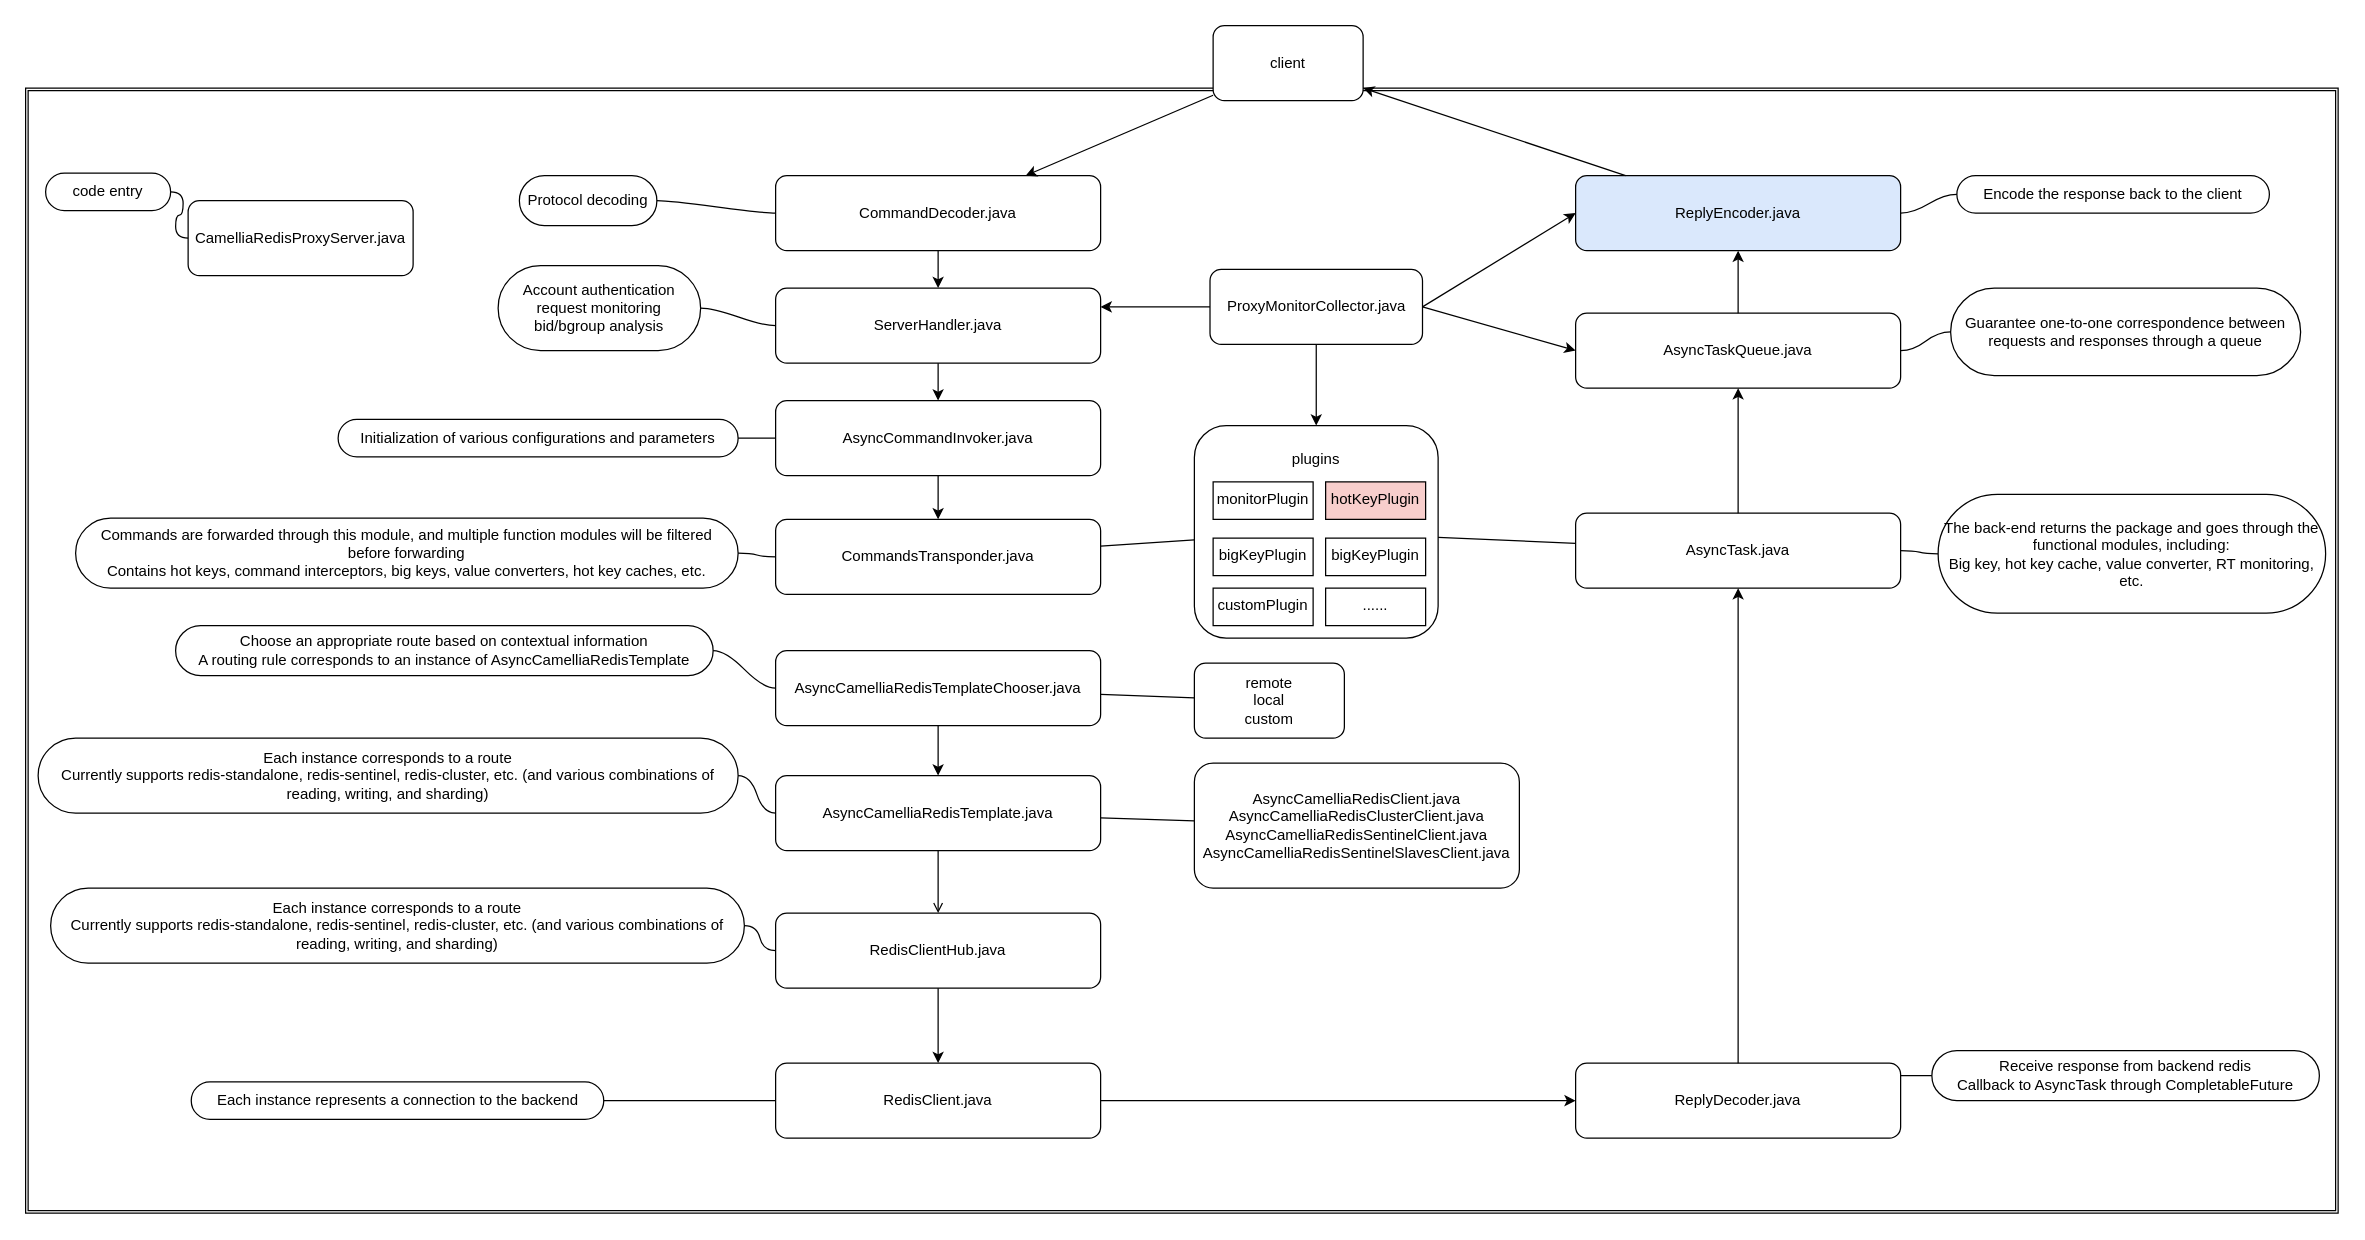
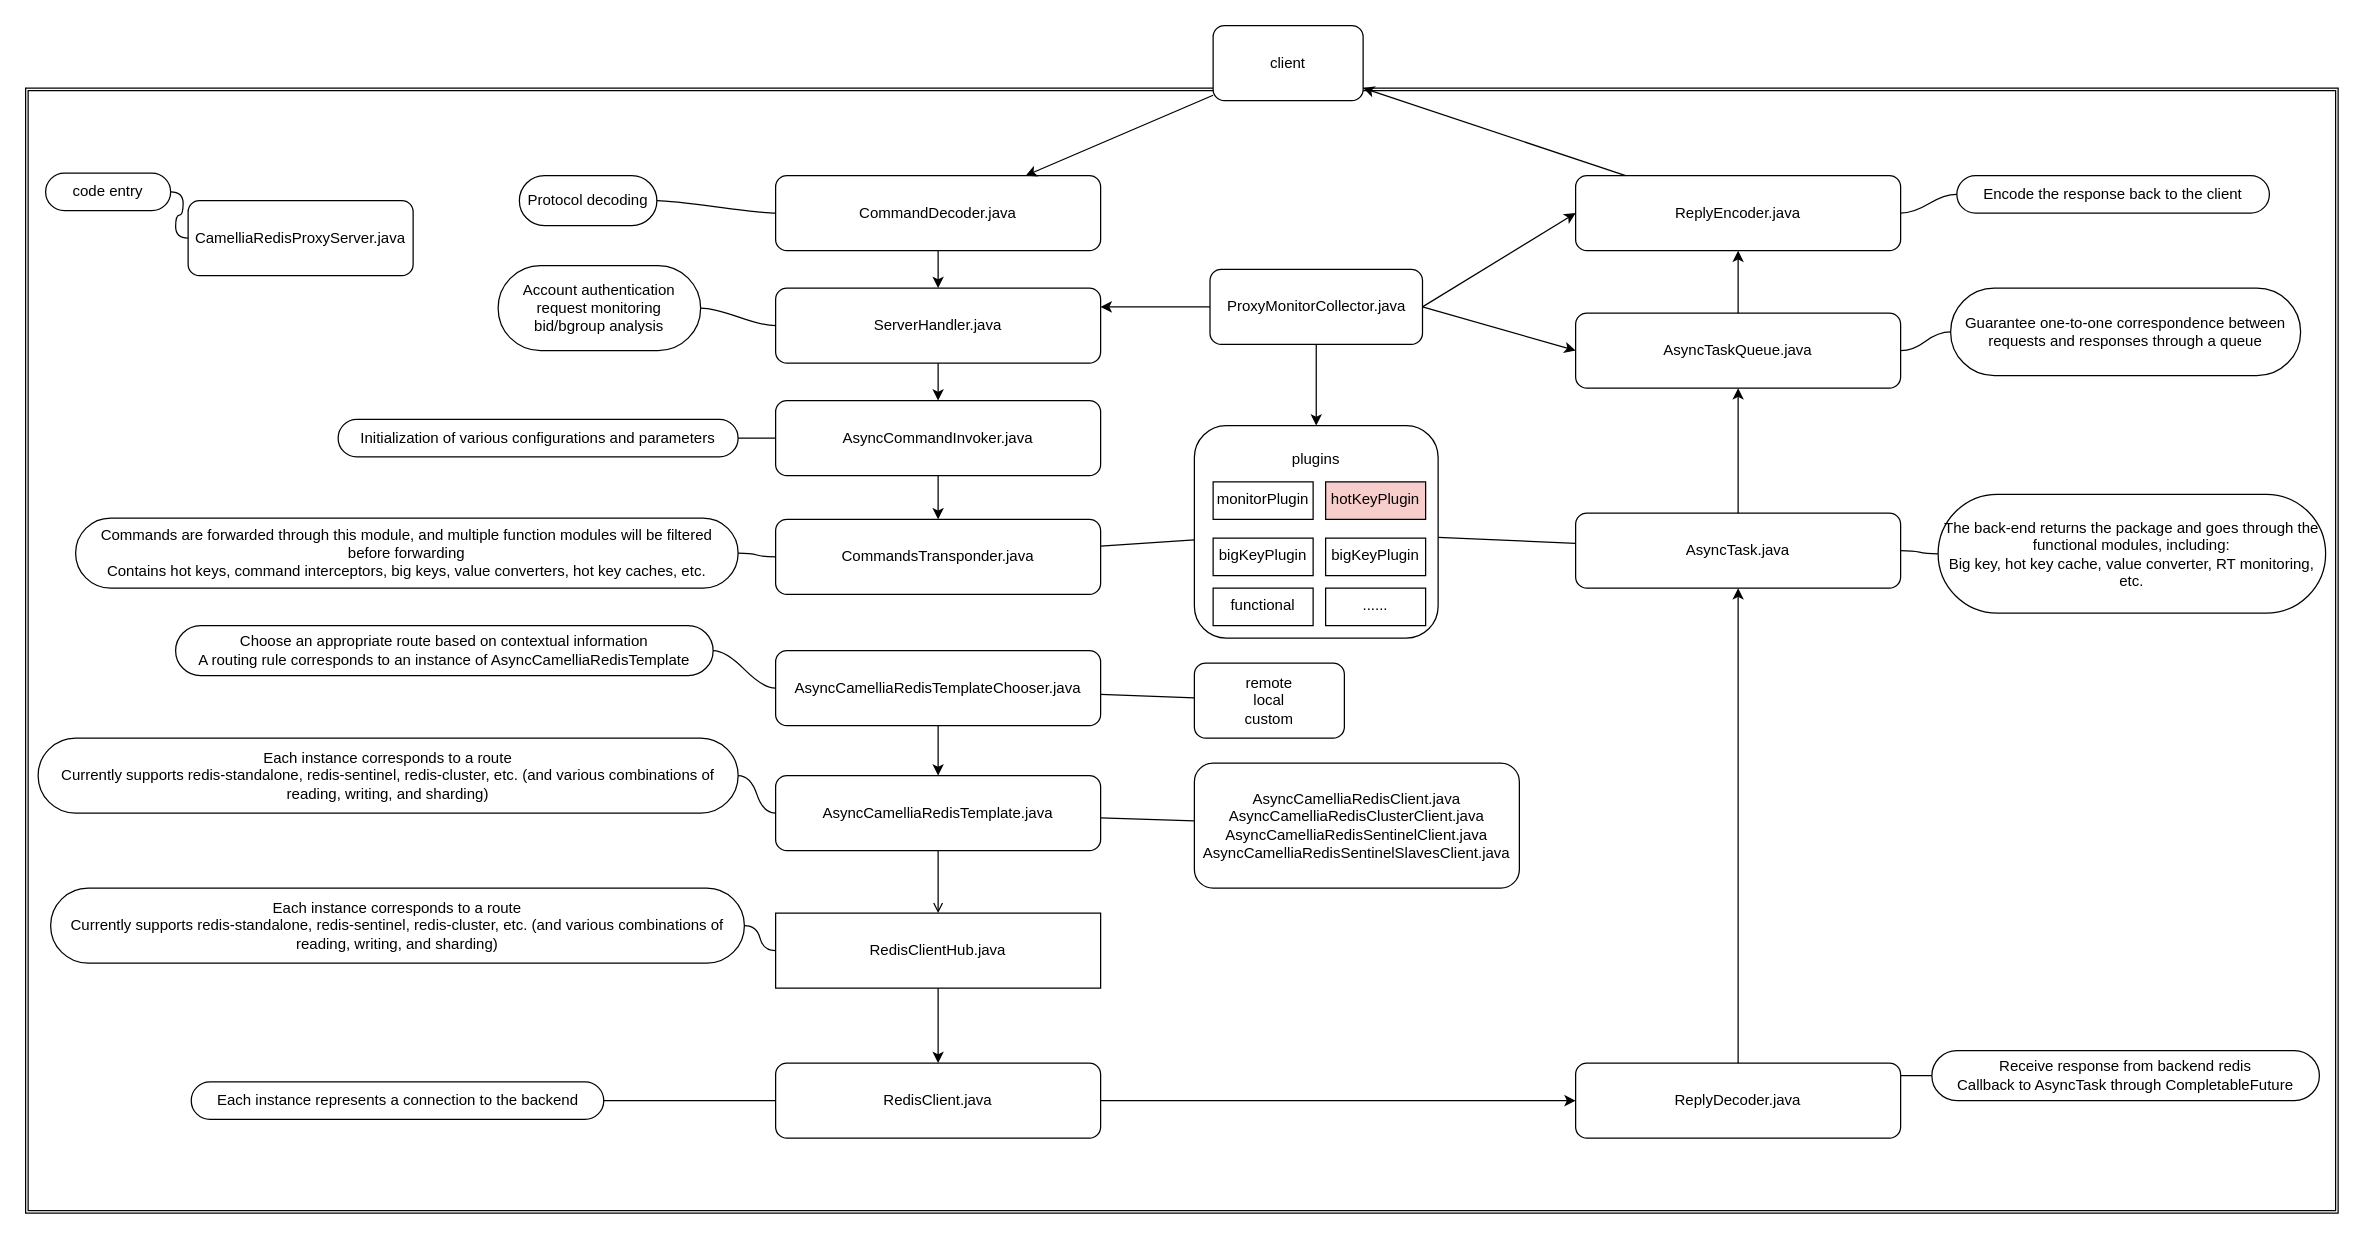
- <mxCell id="45" value="ReplyEncoder.java" style="rounded=1;whiteSpace=wrap;html=1;fillColor=#dae8fc;" vertex="1" parent="1"><mxGeometry x="1260" y="140" width="260" height="60" as="geometry" /></mxCell>
+ <mxCell id="45" value="ReplyEncoder.java" style="rounded=1;whiteSpace=wrap;html=1;" vertex="1" parent="1"><mxGeometry x="1260" y="140" width="260" height="60" as="geometry" /></mxCell>
- <mxCell id="68" value="customPlugin" style="rounded=0;whiteSpace=wrap;html=1;verticalAlign=top;" vertex="1" parent="1"><mxGeometry x="970" y="470" width="80" height="30" as="geometry" /></mxCell>
+ <mxCell id="68" value="functional" style="rounded=0;whiteSpace=wrap;html=1;verticalAlign=top;" vertex="1" parent="1"><mxGeometry x="970" y="470" width="80" height="30" as="geometry" /></mxCell>
- <mxCell id="32" value="RedisClientHub.java" style="rounded=1;whiteSpace=wrap;html=1;" vertex="1" parent="1"><mxGeometry x="620" y="730" width="260" height="60" as="geometry" /></mxCell>
+ <mxCell id="32" value="RedisClientHub.java" style="whiteSpace=wrap;html=1;rounded=0;" vertex="1" parent="1"><mxGeometry x="620" y="730" width="260" height="60" as="geometry" /></mxCell>
